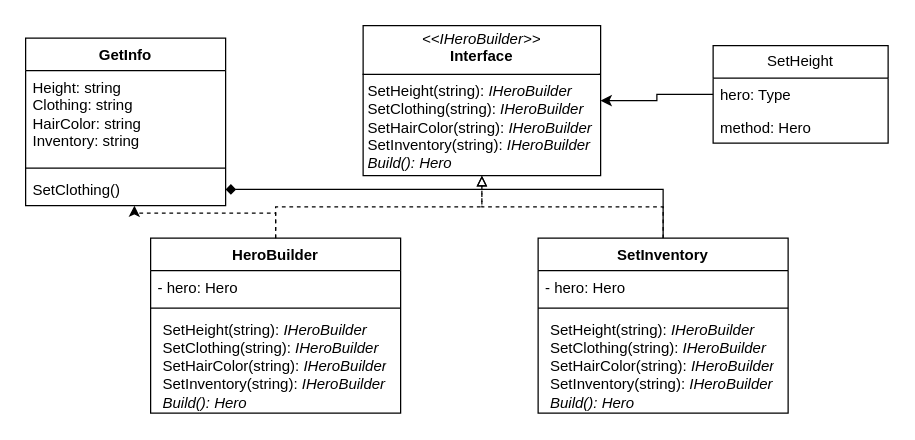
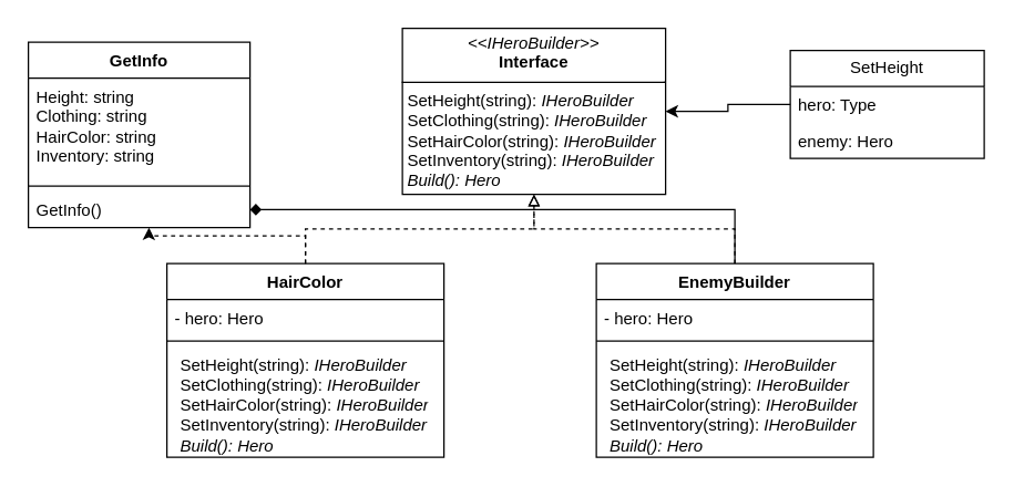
- <mxCell id="20" value="method: Hero" style="text;strokeColor=none;fillColor=none;align=left;verticalAlign=top;spacingLeft=4;spacingRight=4;overflow=hidden;rotatable=0;points=[[0,0.5],[1,0.5]];portConstraint=eastwest;whiteSpace=wrap;html=1;" vertex="1" parent="18"><mxGeometry y="52" width="140" height="26" as="geometry" /></mxCell>
+ <mxCell id="20" value="enemy: Hero" style="text;strokeColor=none;fillColor=none;align=left;verticalAlign=top;spacingLeft=4;spacingRight=4;overflow=hidden;rotatable=0;points=[[0,0.5],[1,0.5]];portConstraint=eastwest;whiteSpace=wrap;html=1;" vertex="1" parent="18"><mxGeometry y="52" width="140" height="26" as="geometry" /></mxCell>
- <mxCell id="17" value="SetClothing()" style="text;strokeColor=none;fillColor=none;align=left;verticalAlign=top;spacingLeft=4;spacingRight=4;overflow=hidden;rotatable=0;points=[[0,0.5],[1,0.5]];portConstraint=eastwest;whiteSpace=wrap;html=1;" vertex="1" parent="14"><mxGeometry y="108" width="160" height="26" as="geometry" /></mxCell>
+ <mxCell id="17" value="GetInfo()" style="text;strokeColor=none;fillColor=none;align=left;verticalAlign=top;spacingLeft=4;spacingRight=4;overflow=hidden;rotatable=0;points=[[0,0.5],[1,0.5]];portConstraint=eastwest;whiteSpace=wrap;html=1;" vertex="1" parent="14"><mxGeometry y="108" width="160" height="26" as="geometry" /></mxCell>
- <mxCell id="4" value="HeroBuilder" style="swimlane;fontStyle=1;align=center;verticalAlign=top;childLayout=stackLayout;horizontal=1;startSize=26;horizontalStack=0;resizeParent=1;resizeParentMax=0;resizeLast=0;collapsible=1;marginBottom=0;whiteSpace=wrap;html=1;" vertex="1" parent="1"><mxGeometry x="120" y="190" width="200" height="140" as="geometry" /></mxCell>
+ <mxCell id="4" value="HairColor" style="swimlane;fontStyle=1;align=center;verticalAlign=top;childLayout=stackLayout;horizontal=1;startSize=26;horizontalStack=0;resizeParent=1;resizeParentMax=0;resizeLast=0;collapsible=1;marginBottom=0;whiteSpace=wrap;html=1;" vertex="1" parent="1"><mxGeometry x="120" y="190" width="200" height="140" as="geometry" /></mxCell>
- <mxCell id="10" value="SetInventory" style="swimlane;fontStyle=1;align=center;verticalAlign=top;childLayout=stackLayout;horizontal=1;startSize=26;horizontalStack=0;resizeParent=1;resizeParentMax=0;resizeLast=0;collapsible=1;marginBottom=0;whiteSpace=wrap;html=1;" vertex="1" parent="1"><mxGeometry x="430" y="190" width="200" height="140" as="geometry" /></mxCell>
+ <mxCell id="10" value="EnemyBuilder" style="swimlane;fontStyle=1;align=center;verticalAlign=top;childLayout=stackLayout;horizontal=1;startSize=26;horizontalStack=0;resizeParent=1;resizeParentMax=0;resizeLast=0;collapsible=1;marginBottom=0;whiteSpace=wrap;html=1;" vertex="1" parent="1"><mxGeometry x="430" y="190" width="200" height="140" as="geometry" /></mxCell>
